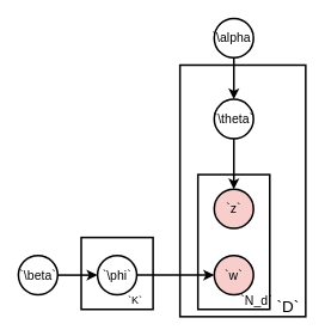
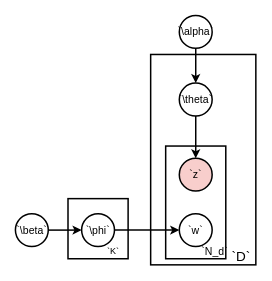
- <mxCell id="10" value="&lt;font style=&quot;font-size: 14px&quot;&gt;`w`&lt;/font&gt;" style="ellipse;whiteSpace=wrap;html=1;aspect=fixed;strokeWidth=2;fillColor=#f8cecc;" parent="1" vertex="1"><mxGeometry x="238.13" y="283.88" width="43.75" height="43.75" as="geometry" /></mxCell>
+ <mxCell id="10" value="&lt;font style=&quot;font-size: 14px&quot;&gt;`w`&lt;/font&gt;" style="ellipse;whiteSpace=wrap;html=1;aspect=fixed;strokeWidth=2;" parent="1" vertex="1"><mxGeometry x="238.13" y="283.88" width="43.75" height="43.75" as="geometry" /></mxCell>
